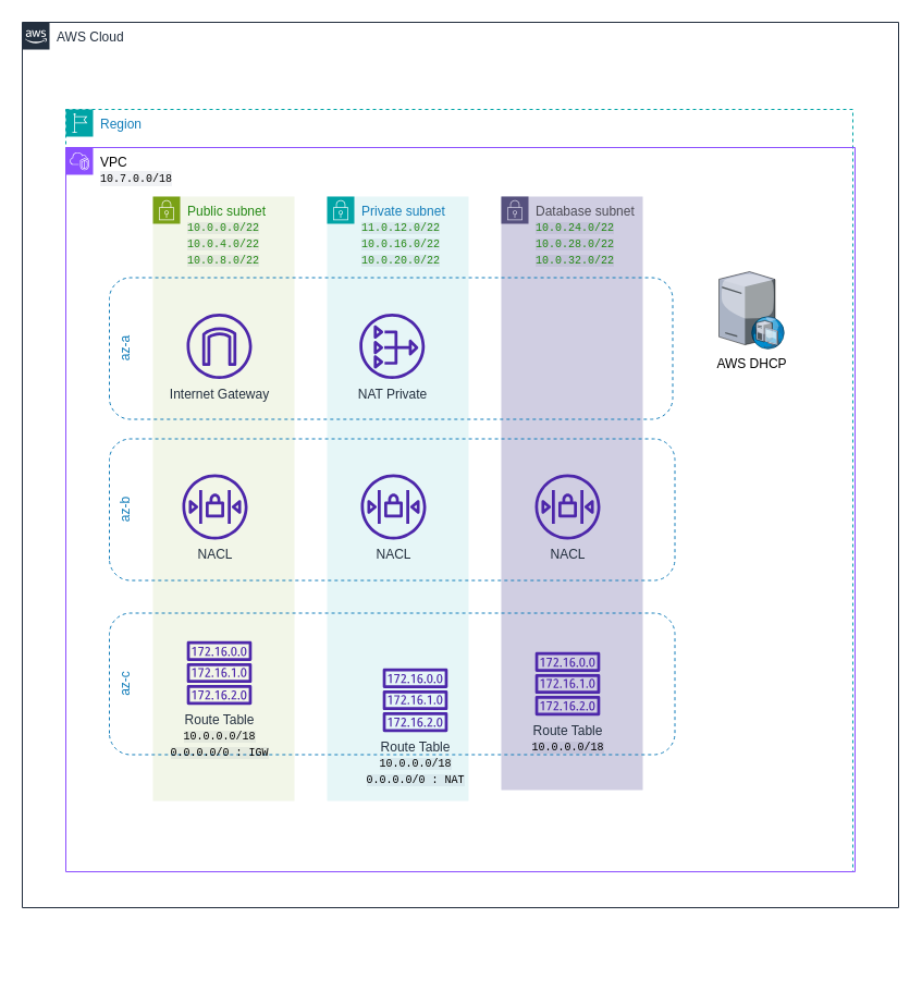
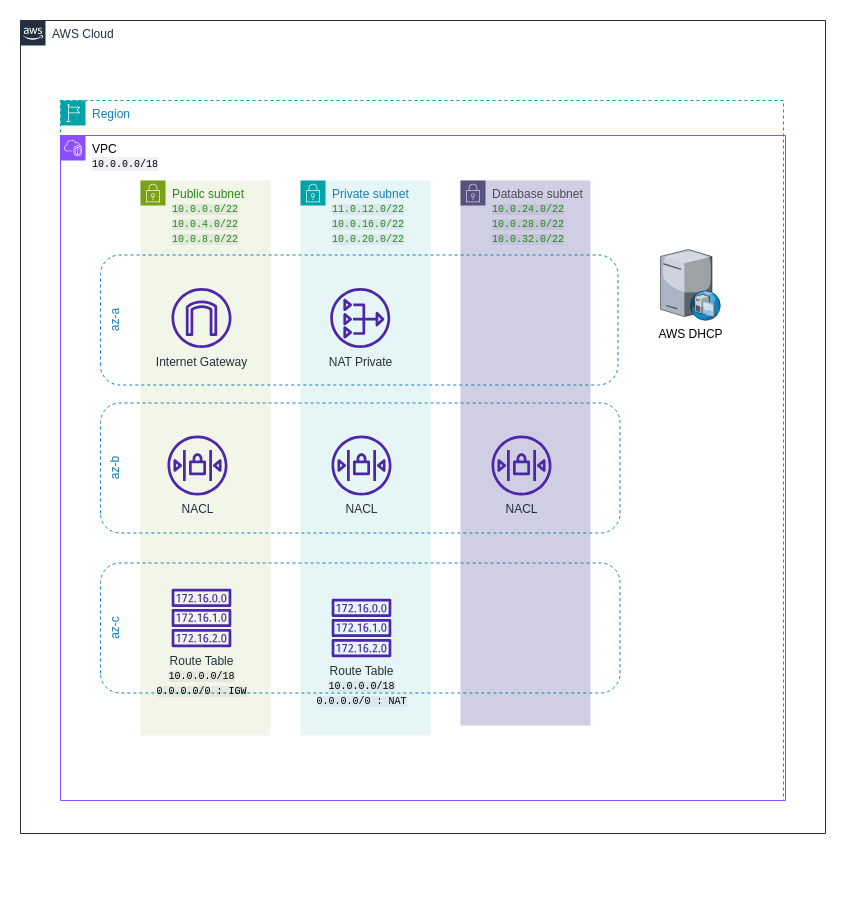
- <mxCell id="4" value="&lt;font color=&quot;#000000&quot;&gt;VPC&lt;br&gt;&lt;span style=&quot;font-family: SFMono-Medium, &amp;quot;SF Mono&amp;quot;, &amp;quot;Segoe UI Mono&amp;quot;, &amp;quot;Roboto Mono&amp;quot;, &amp;quot;Ubuntu Mono&amp;quot;, Menlo, Consolas, Courier, monospace; background-color: rgba(9, 30, 66, 0.06);&quot;&gt;&lt;font style=&quot;font-size: 10px;&quot;&gt;10.7.0.0/18&lt;/font&gt;&lt;/span&gt;&lt;/font&gt;" style="points=[[0,0],[0.25,0],[0.5,0],[0.75,0],[1,0],[1,0.25],[1,0.5],[1,0.75],[1,1],[0.75,1],[0.5,1],[0.25,1],[0,1],[0,0.75],[0,0.5],[0,0.25]];outlineConnect=0;gradientColor=none;html=1;whiteSpace=wrap;fontSize=12;fontStyle=0;container=1;pointerEvents=0;collapsible=0;recursiveResize=0;shape=mxgraph.aws4.group;grIcon=mxgraph.aws4.group_vpc2;strokeColor=#8C4FFF;fillColor=none;verticalAlign=top;align=left;spacingLeft=30;fontColor=#AAB7B8;dashed=0;" parent="2" vertex="1"><mxGeometry x="40" y="115" width="725" height="665" as="geometry" /></mxCell>
+ <mxCell id="4" value="&lt;font color=&quot;#000000&quot;&gt;VPC&lt;br&gt;&lt;span style=&quot;font-family: SFMono-Medium, &amp;quot;SF Mono&amp;quot;, &amp;quot;Segoe UI Mono&amp;quot;, &amp;quot;Roboto Mono&amp;quot;, &amp;quot;Ubuntu Mono&amp;quot;, Menlo, Consolas, Courier, monospace; background-color: rgba(9, 30, 66, 0.06);&quot;&gt;&lt;font style=&quot;font-size: 10px;&quot;&gt;10.0.0.0/18&lt;/font&gt;&lt;/span&gt;&lt;/font&gt;" style="points=[[0,0],[0.25,0],[0.5,0],[0.75,0],[1,0],[1,0.25],[1,0.5],[1,0.75],[1,1],[0.75,1],[0.5,1],[0.25,1],[0,1],[0,0.75],[0,0.5],[0,0.25]];outlineConnect=0;gradientColor=none;html=1;whiteSpace=wrap;fontSize=12;fontStyle=0;container=1;pointerEvents=0;collapsible=0;recursiveResize=0;shape=mxgraph.aws4.group;grIcon=mxgraph.aws4.group_vpc2;strokeColor=#8C4FFF;fillColor=none;verticalAlign=top;align=left;spacingLeft=30;fontColor=#AAB7B8;dashed=0;" parent="2" vertex="1"><mxGeometry x="40" y="115" width="725" height="665" as="geometry" /></mxCell>
- <mxCell id="16" value="Route Table&lt;br&gt;&lt;span style=&quot;color: rgb(0, 0, 0); font-family: SFMono-Medium, &amp;quot;SF Mono&amp;quot;, &amp;quot;Segoe UI Mono&amp;quot;, &amp;quot;Roboto Mono&amp;quot;, &amp;quot;Ubuntu Mono&amp;quot;, Menlo, Consolas, Courier, monospace; font-size: 10px; text-align: left; background-color: rgba(9, 30, 66, 0.06);&quot;&gt;10.0.0.0/18&lt;/span&gt;" style="sketch=0;outlineConnect=0;fontColor=#232F3E;gradientColor=none;fillColor=#4D27AA;strokeColor=none;dashed=0;verticalLabelPosition=bottom;verticalAlign=top;align=center;html=1;fontSize=12;fontStyle=0;aspect=fixed;pointerEvents=1;shape=mxgraph.aws4.route_table;" vertex="1" parent="1"><mxGeometry x="491" y="598.27" width="60" height="58.46" as="geometry" /></mxCell>
- <mxCell id="15" value="Route Table&lt;br&gt;&lt;span style=&quot;color: rgb(0, 0, 0); font-family: SFMono-Medium, &amp;quot;SF Mono&amp;quot;, &amp;quot;Segoe UI Mono&amp;quot;, &amp;quot;Roboto Mono&amp;quot;, &amp;quot;Ubuntu Mono&amp;quot;, Menlo, Consolas, Courier, monospace; font-size: 10px; text-align: left; background-color: rgba(9, 30, 66, 0.06);&quot;&gt;10.0.0.0/18&lt;br&gt;0.0.0.0/0 : NAT&lt;br&gt;&lt;/span&gt;" style="sketch=0;outlineConnect=0;fontColor=#232F3E;gradientColor=none;fillColor=#4D27AA;strokeColor=none;dashed=0;verticalLabelPosition=bottom;verticalAlign=top;align=center;html=1;fontSize=12;fontStyle=0;aspect=fixed;pointerEvents=1;shape=mxgraph.aws4.route_table;" vertex="1" parent="1"><mxGeometry x="351" y="613.27" width="60" height="58.46" as="geometry" /></mxCell>
+ <mxCell id="15" value="Route Table&lt;br&gt;&lt;span style=&quot;color: rgb(0, 0, 0); font-family: SFMono-Medium, &amp;quot;SF Mono&amp;quot;, &amp;quot;Segoe UI Mono&amp;quot;, &amp;quot;Roboto Mono&amp;quot;, &amp;quot;Ubuntu Mono&amp;quot;, Menlo, Consolas, Courier, monospace; font-size: 10px; text-align: left; background-color: rgba(9, 30, 66, 0.06);&quot;&gt;10.0.0.0/18&lt;br&gt;0.0.0.0/0 : NAT&lt;br&gt;&lt;/span&gt;" style="sketch=0;outlineConnect=0;fontColor=#232F3E;gradientColor=none;fillColor=#4D27AA;strokeColor=none;dashed=0;verticalLabelPosition=bottom;verticalAlign=top;align=center;html=1;fontSize=12;fontStyle=0;aspect=fixed;pointerEvents=1;shape=mxgraph.aws4.route_table;" vertex="1" parent="1"><mxGeometry x="331" y="598.27" width="60" height="58.46" as="geometry" /></mxCell>
